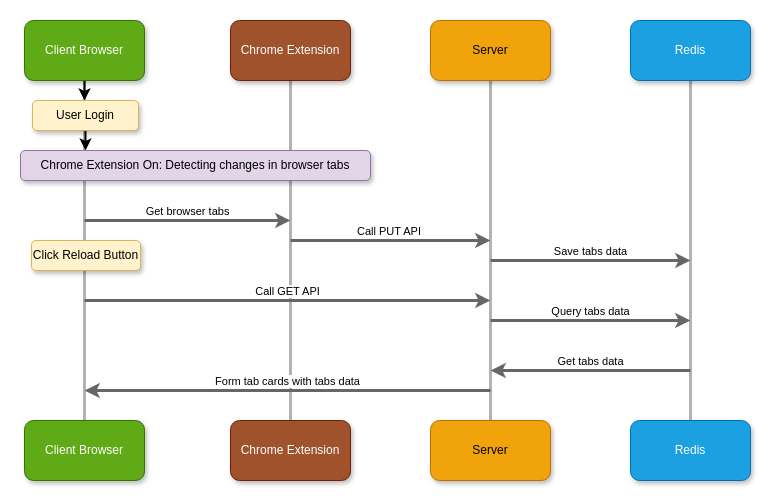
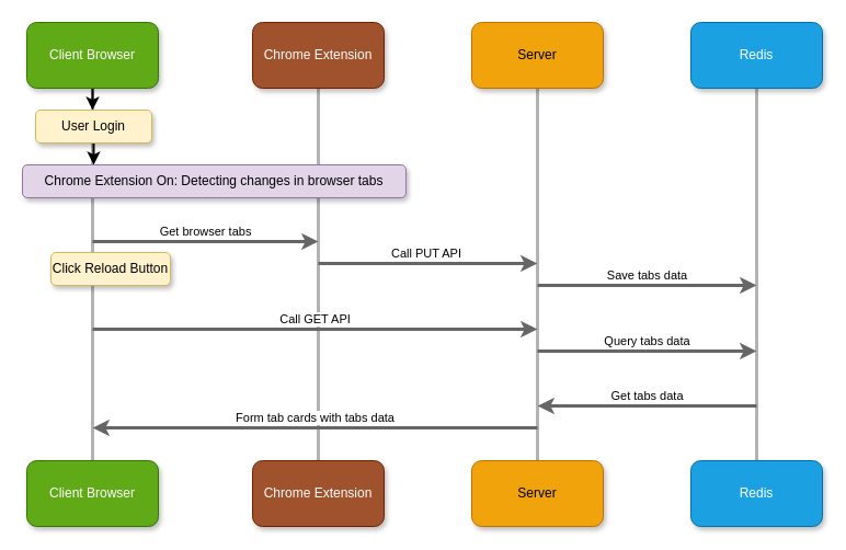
- <mxCell id="21" value="Click Reload Button" style="rounded=1;whiteSpace=wrap;html=1;shadow=1;fillColor=#fff2cc;strokeColor=#d6b656;" vertex="1" parent="1"><mxGeometry x="31" y="240" width="109" height="30" as="geometry" /></mxCell>
+ <mxCell id="21" value="Click Reload Button" style="rounded=1;whiteSpace=wrap;html=1;shadow=1;fillColor=#fff2cc;strokeColor=#d6b656;" vertex="1" parent="1"><mxGeometry x="46" y="230" width="109" height="30" as="geometry" /></mxCell>
